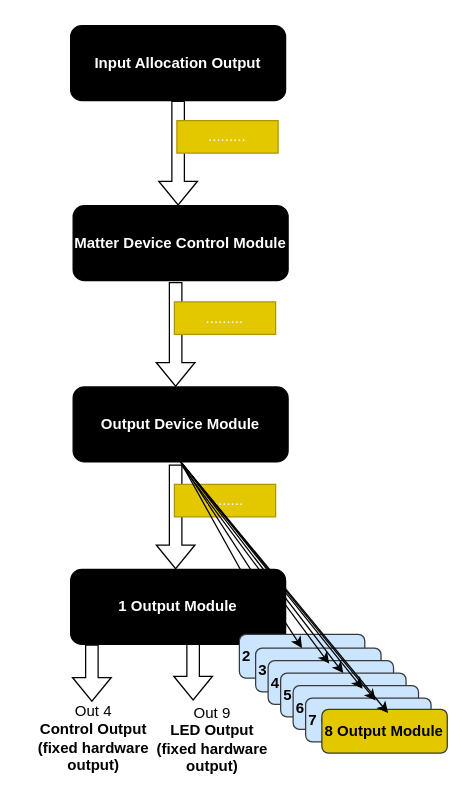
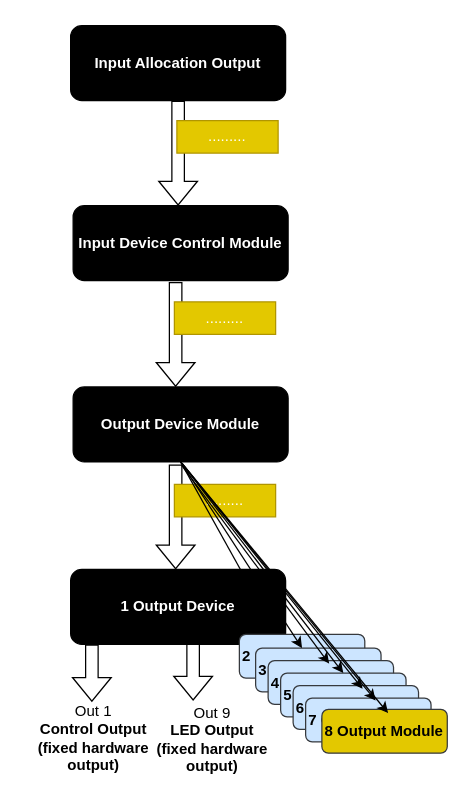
- <mxCell id="26" value="&lt;b&gt;Matter Device Control Module&lt;/b&gt;" style="rounded=1;whiteSpace=wrap;html=1;fillColor=#000000;fontColor=#FFFFFF;" parent="1" vertex="1"><mxGeometry x="58" y="164" width="172" height="60" as="geometry" /></mxCell>
+ <mxCell id="26" value="&lt;b&gt;Input Device Control Module&lt;/b&gt;" style="rounded=1;whiteSpace=wrap;html=1;fillColor=#000000;fontColor=#FFFFFF;" parent="1" vertex="1"><mxGeometry x="58" y="164" width="172" height="60" as="geometry" /></mxCell>
- <mxCell id="2" value="&lt;b&gt;1 Output Module&lt;/b&gt;" style="rounded=1;whiteSpace=wrap;html=1;fillColor=#000000;fontColor=#FFFFFF;" parent="1" vertex="1"><mxGeometry x="56" y="455" width="172" height="60" as="geometry" /></mxCell>
+ <mxCell id="2" value="&lt;b&gt;1 Output Device&lt;/b&gt;" style="rounded=1;whiteSpace=wrap;html=1;fillColor=#000000;fontColor=#FFFFFF;" parent="1" vertex="1"><mxGeometry x="56" y="455" width="172" height="60" as="geometry" /></mxCell>
- <mxCell id="14" value="Out 4&lt;div&gt;&lt;b&gt;Control Output&lt;/b&gt;&lt;/div&gt;&lt;div&gt;&lt;b&gt;(fixed hardware&lt;/b&gt;&lt;/div&gt;&lt;div&gt;&lt;b&gt;output)&lt;/b&gt;&lt;/div&gt;" style="text;html=1;align=center;verticalAlign=middle;resizable=0;points=[];autosize=1;strokeColor=none;fillColor=none;" parent="1" vertex="1"><mxGeometry x="20" y="555" width="107" height="70" as="geometry" /></mxCell>
+ <mxCell id="14" value="Out 1&lt;div&gt;&lt;b&gt;Control Output&lt;/b&gt;&lt;/div&gt;&lt;div&gt;&lt;b&gt;(fixed hardware&lt;/b&gt;&lt;/div&gt;&lt;div&gt;&lt;b&gt;output)&lt;/b&gt;&lt;/div&gt;" style="text;html=1;align=center;verticalAlign=middle;resizable=0;points=[];autosize=1;strokeColor=none;fillColor=none;" parent="1" vertex="1"><mxGeometry x="20" y="555" width="107" height="70" as="geometry" /></mxCell>
